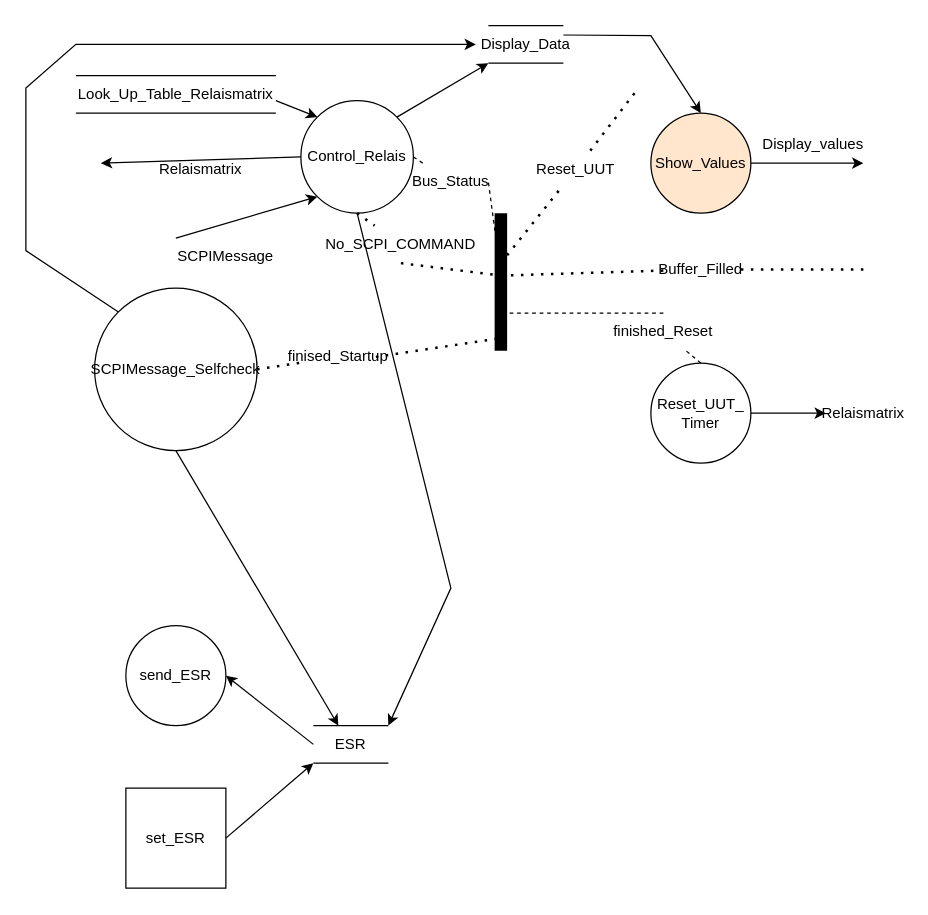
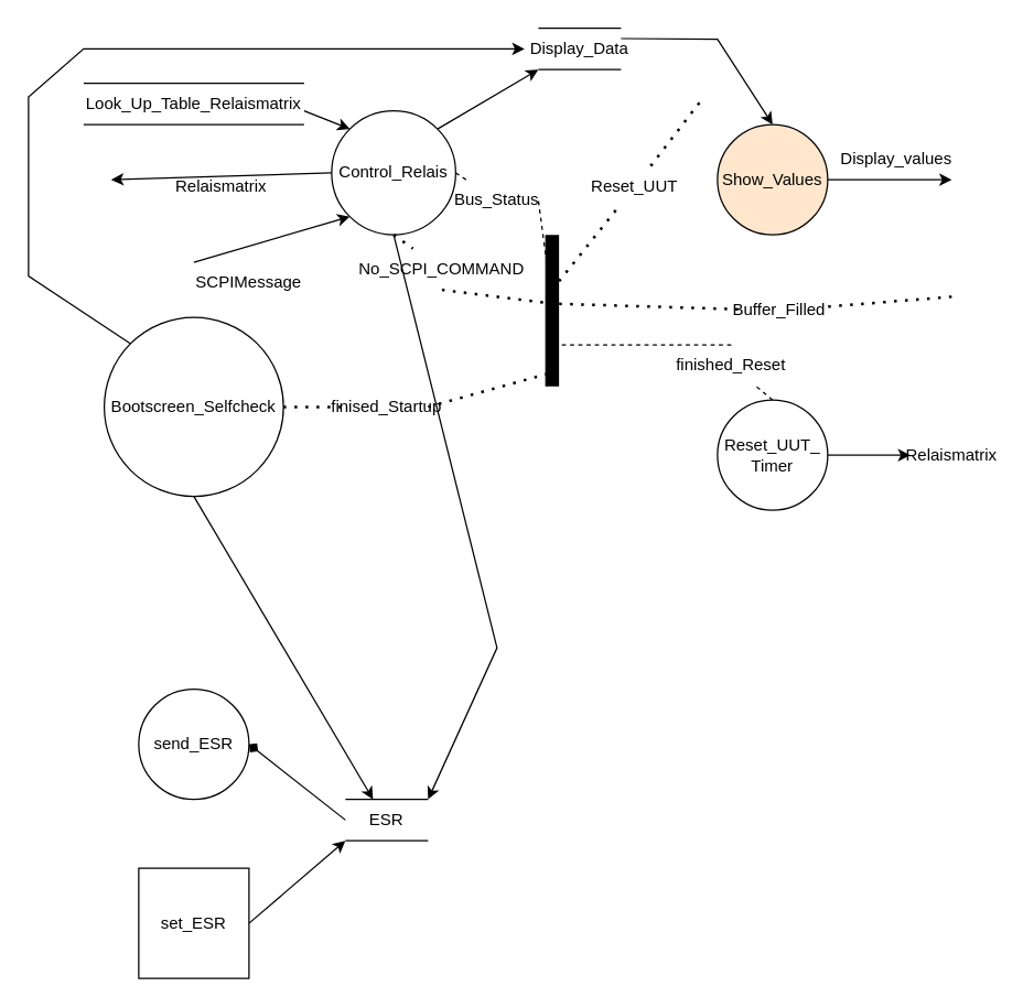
- <mxCell id="33" value="Buffer_Filled" style="text;html=1;strokeColor=none;fillColor=none;align=center;verticalAlign=middle;whiteSpace=wrap;rounded=0;" parent="1" vertex="1"><mxGeometry x="530" y="200" width="60" height="30" as="geometry" /></mxCell>
+ <mxCell id="33" value="Buffer_Filled" style="text;html=1;strokeColor=none;fillColor=none;align=center;verticalAlign=middle;whiteSpace=wrap;rounded=0;" parent="1" vertex="1"><mxGeometry x="535" y="210" width="60" height="30" as="geometry" /></mxCell>
- <mxCell id="41" value="finised_Startup" style="text;html=1;strokeColor=none;fillColor=none;align=center;verticalAlign=middle;whiteSpace=wrap;rounded=0;" parent="1" vertex="1"><mxGeometry x="240" y="270" width="60" height="30" as="geometry" /></mxCell>
+ <mxCell id="41" value="finised_Startup" style="text;html=1;strokeColor=none;fillColor=none;align=center;verticalAlign=middle;whiteSpace=wrap;rounded=0;" parent="1" vertex="1"><mxGeometry x="250" y="280" width="60" height="30" as="geometry" /></mxCell>
- <mxCell id="38" value="SCPIMessage_Selfcheck" style="ellipse;whiteSpace=wrap;html=1;aspect=fixed;" parent="1" vertex="1"><mxGeometry x="75" y="230" width="130" height="130" as="geometry" /></mxCell>
+ <mxCell id="38" value="Bootscreen_Selfcheck" style="ellipse;whiteSpace=wrap;html=1;aspect=fixed;" parent="1" vertex="1"><mxGeometry x="75" y="230" width="130" height="130" as="geometry" /></mxCell>
- <mxCell id="13" value="" style="endArrow=classic;html=1;rounded=0;entryX=1;entryY=0.5;entryDx=0;entryDy=0;exitX=0;exitY=0.5;exitDx=0;exitDy=0;" parent="1" source="10" target="9" edge="1"><mxGeometry width="50" height="50" relative="1" as="geometry"><mxPoint x="350" y="630" as="sourcePoint" /><mxPoint x="400" y="580" as="targetPoint" /></mxGeometry></mxCell>
+ <mxCell id="13" value="" style="endArrow=diamond;html=1;rounded=0;entryX=1;entryY=0.5;entryDx=0;entryDy=0;exitX=0;exitY=0.5;exitDx=0;exitDy=0;" parent="1" source="10" target="9" edge="1"><mxGeometry width="50" height="50" relative="1" as="geometry"><mxPoint x="350" y="630" as="sourcePoint" /><mxPoint x="400" y="580" as="targetPoint" /></mxGeometry></mxCell>
